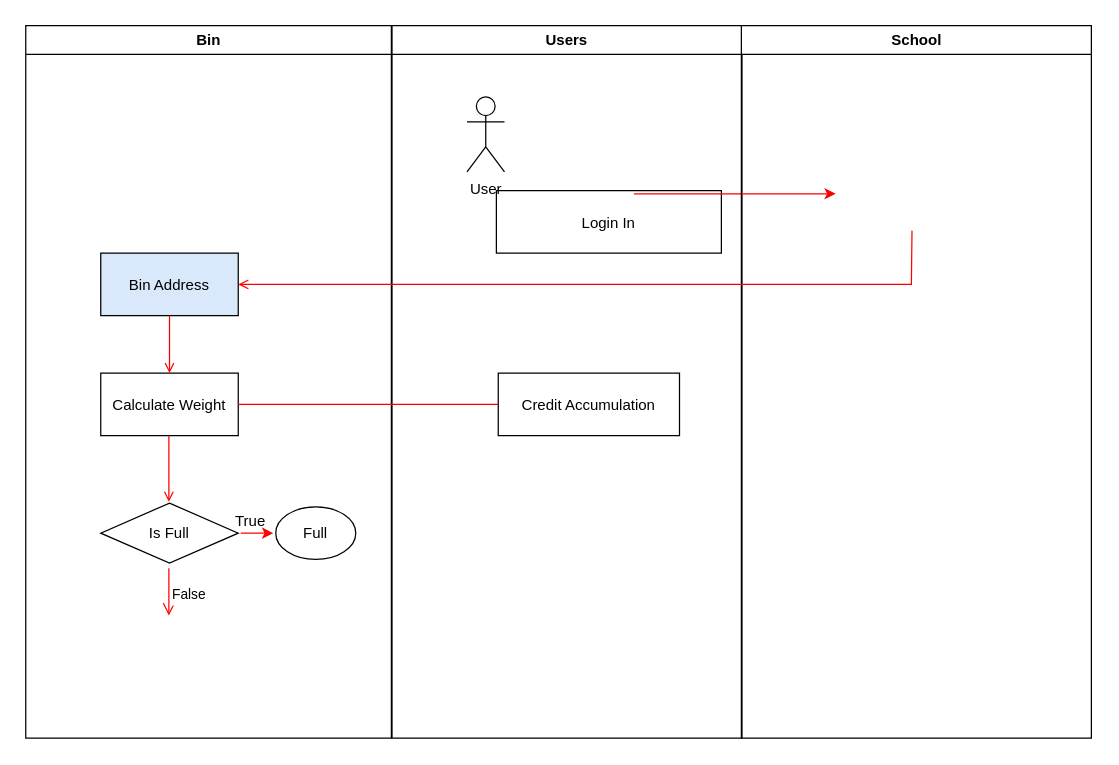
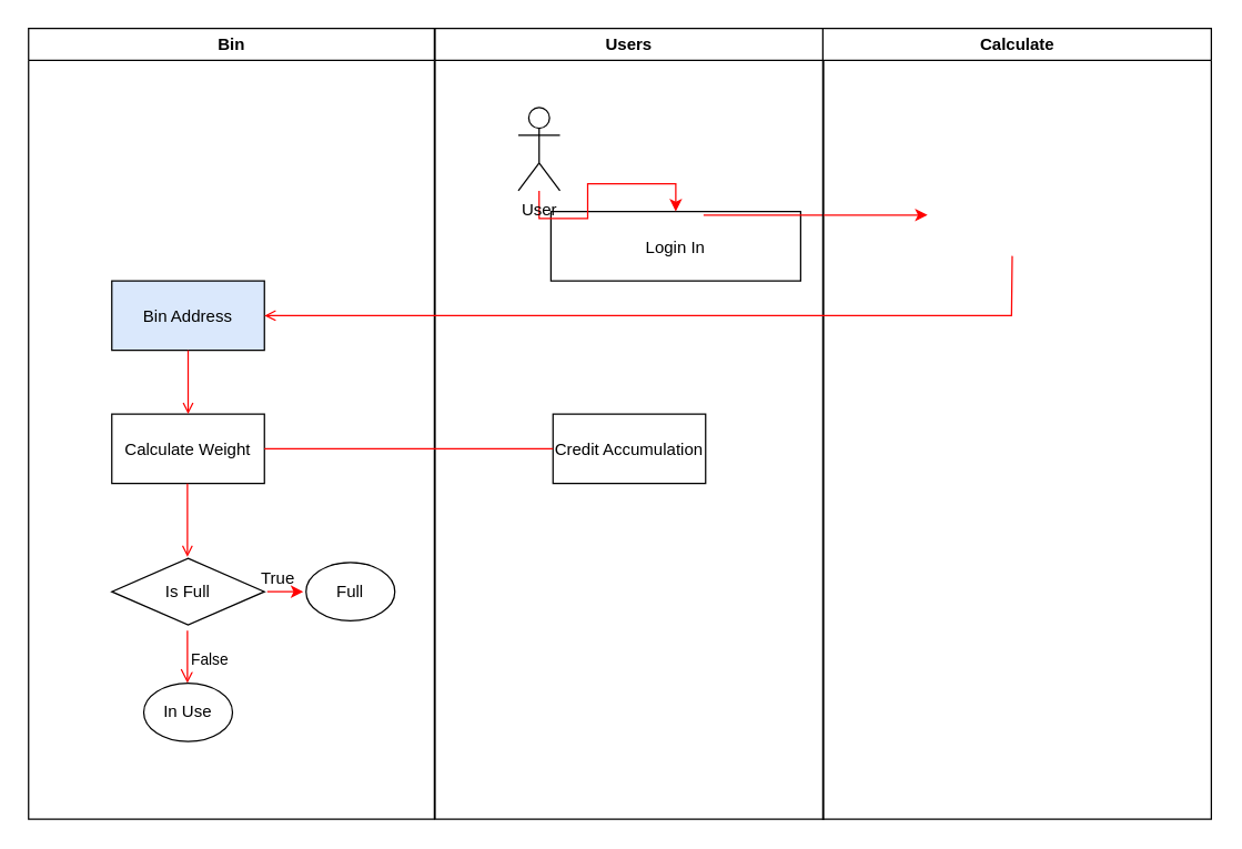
- <mxCell id="19" value="School" style="swimlane;whiteSpace=wrap" parent="1" vertex="1"><mxGeometry x="592.5" y="20" width="280" height="570" as="geometry" /></mxCell>
+ <mxCell id="19" value="Calculate" style="swimlane;whiteSpace=wrap" parent="1" vertex="1"><mxGeometry x="592.5" y="20" width="280" height="570" as="geometry" /></mxCell>
+ <mxCell id="17" value="" style="edgeStyle=orthogonalEdgeStyle;rounded=0;orthogonalLoop=1;jettySize=auto;html=1;strokeColor=#FF0000;" edge="1" parent="13" source="18" target="14"><mxGeometry relative="1" as="geometry" /></mxCell>
- <mxCell id="15" value="Credit Accumulation" style="" parent="13" vertex="1"><mxGeometry x="85" y="278" width="145" height="50" as="geometry" /></mxCell>
+ <mxCell id="15" value="Credit Accumulation" style="" parent="13" vertex="1"><mxGeometry x="85" y="278" width="110" height="50" as="geometry" /></mxCell>
+ <mxCell id="11" value="In Use" style="ellipse;whiteSpace=wrap;html=1;" vertex="1" parent="2"><mxGeometry x="83" y="472" width="64" height="42" as="geometry" /></mxCell>
